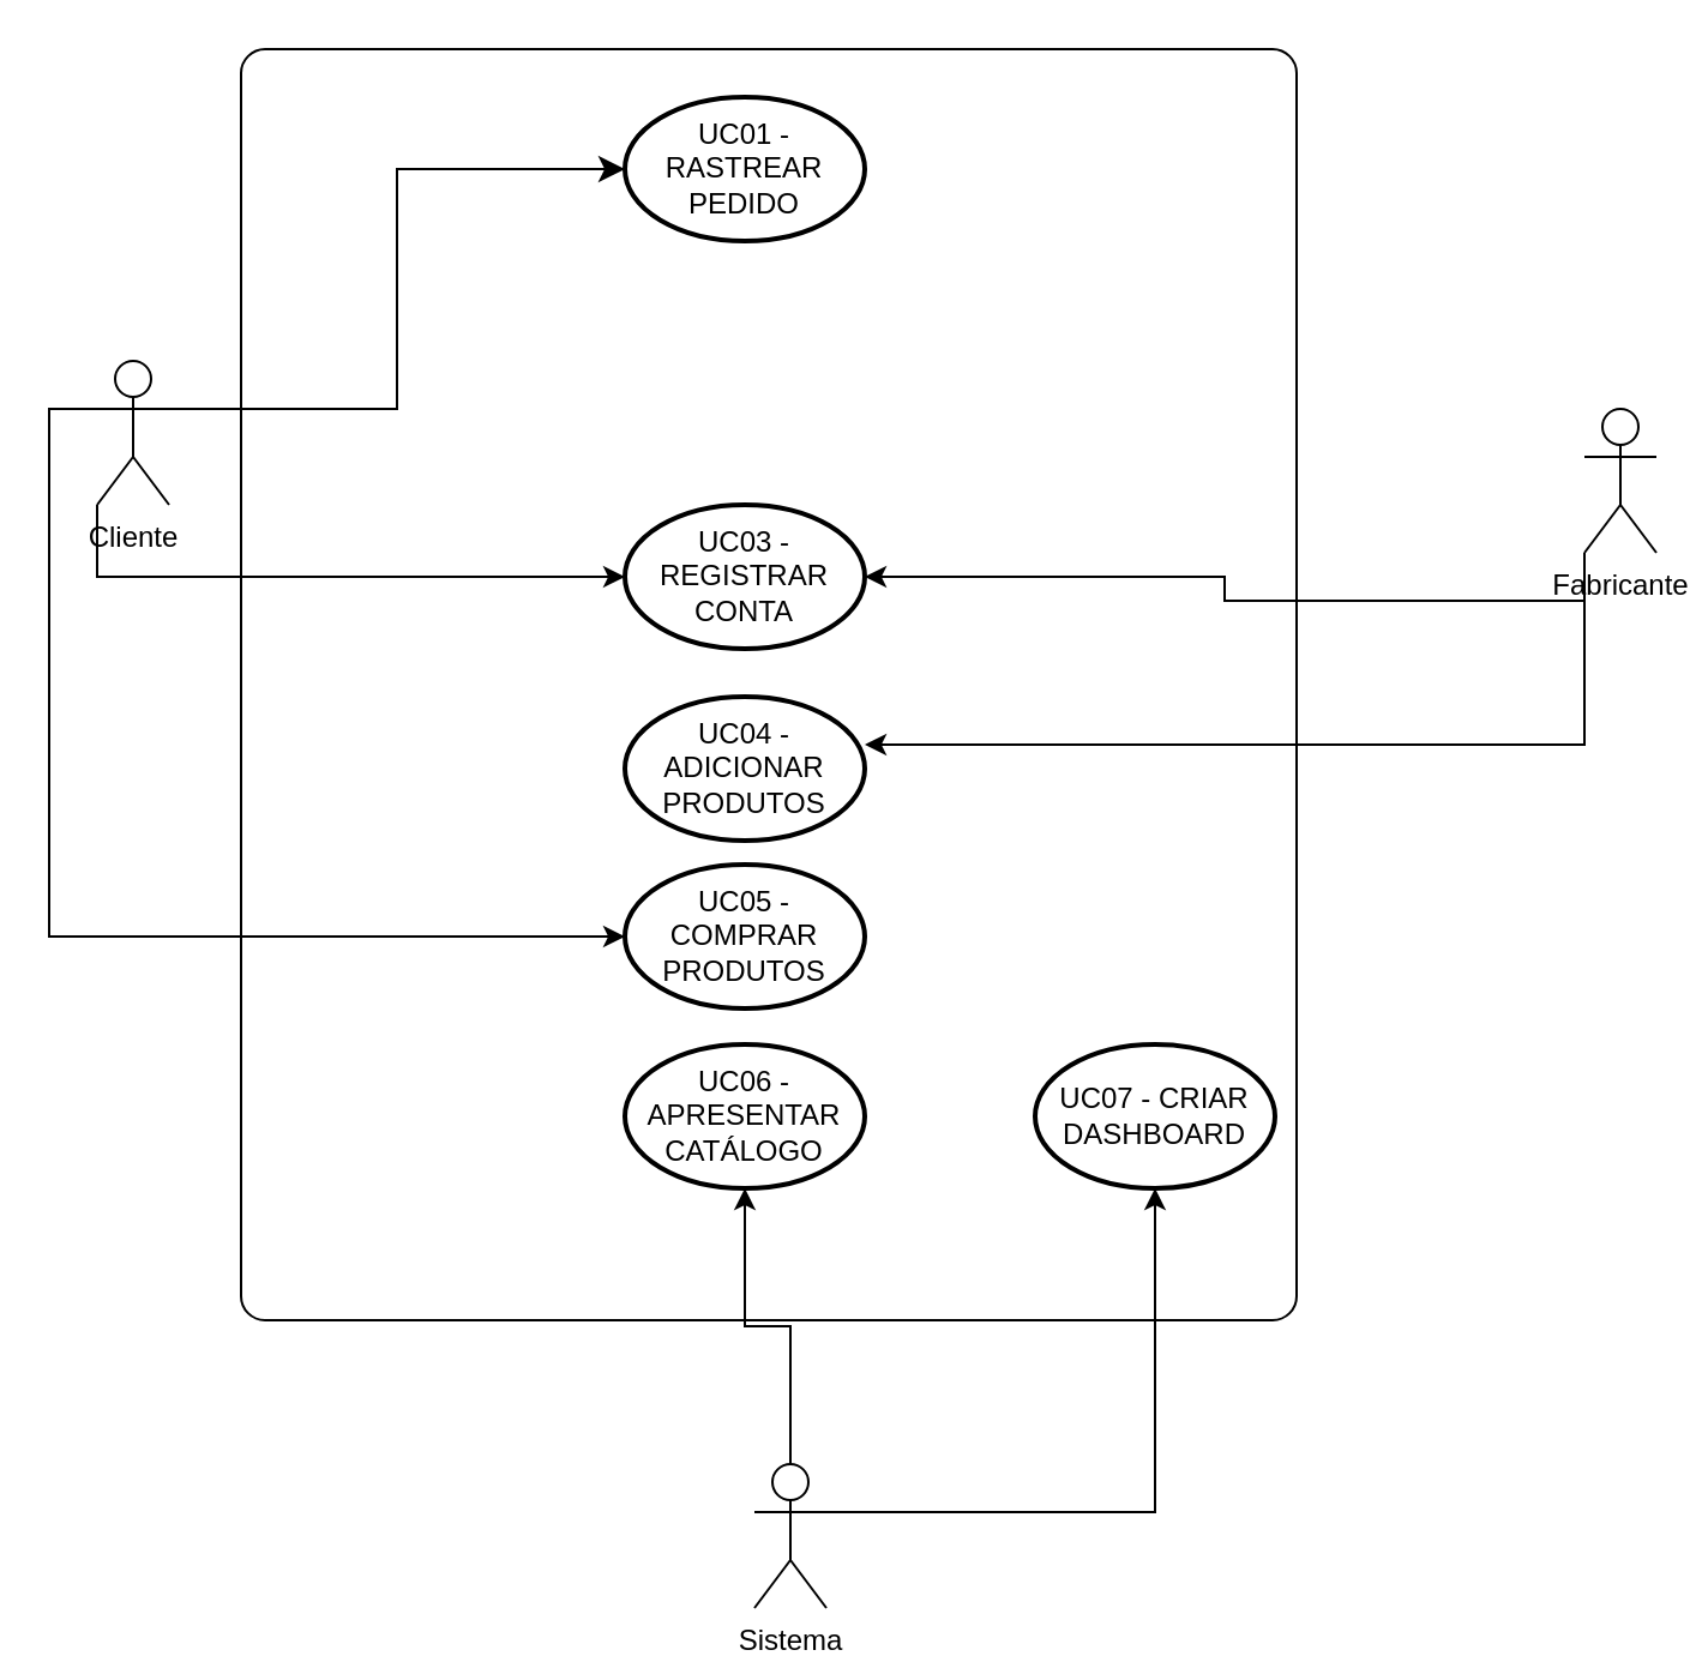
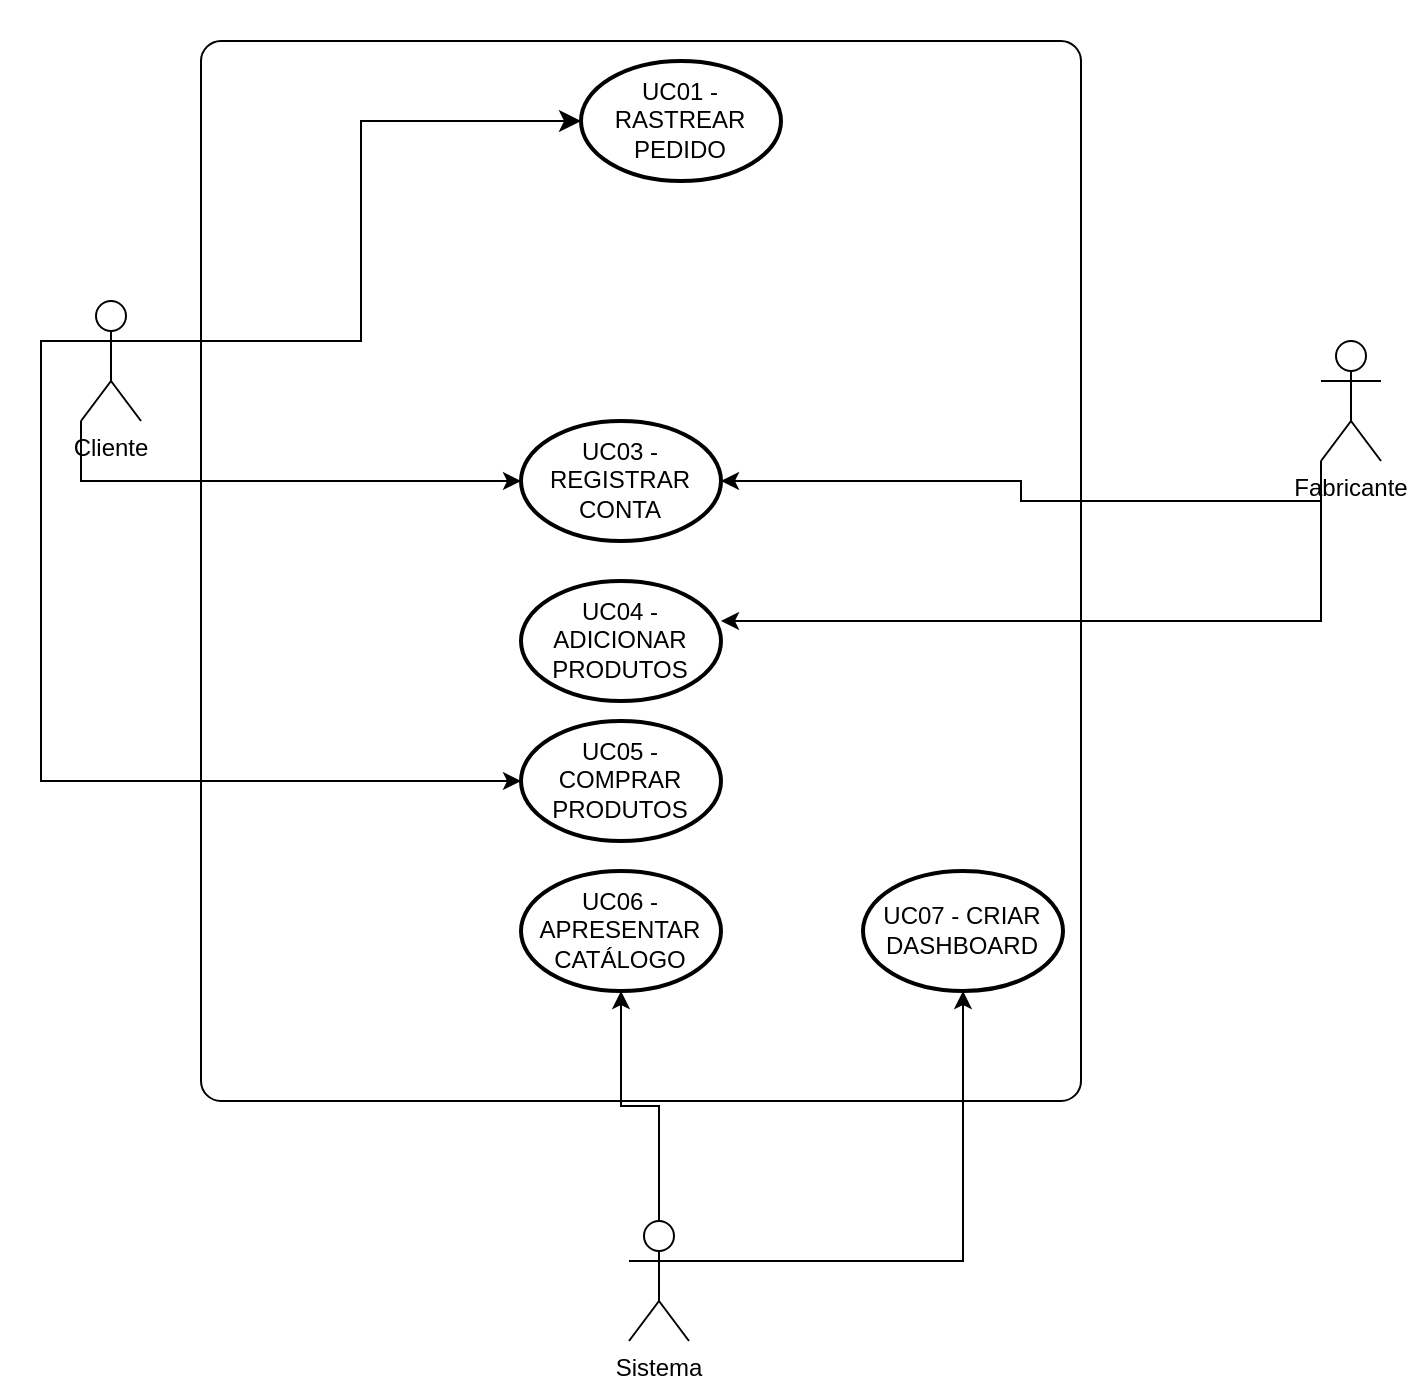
- <mxCell id="3" value="UC01 - RASTREAR PEDIDO" style="strokeWidth=2;html=1;shape=mxgraph.flowchart.start_1;whiteSpace=wrap;" vertex="1" parent="2"><mxGeometry x="160" y="20" width="100" height="60" as="geometry" /></mxCell>
+ <mxCell id="3" value="UC01 - RASTREAR PEDIDO" style="strokeWidth=2;html=1;shape=mxgraph.flowchart.start_1;whiteSpace=wrap;" vertex="1" parent="2"><mxGeometry x="190" y="10" width="100" height="60" as="geometry" /></mxCell>
